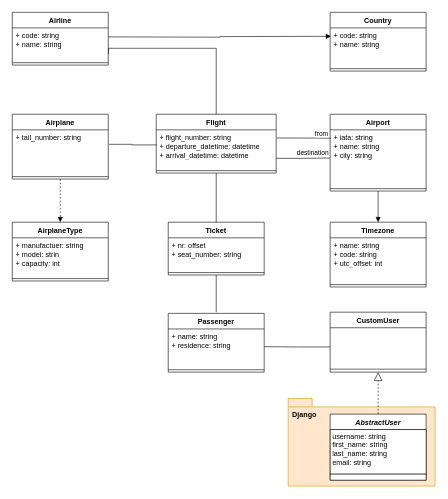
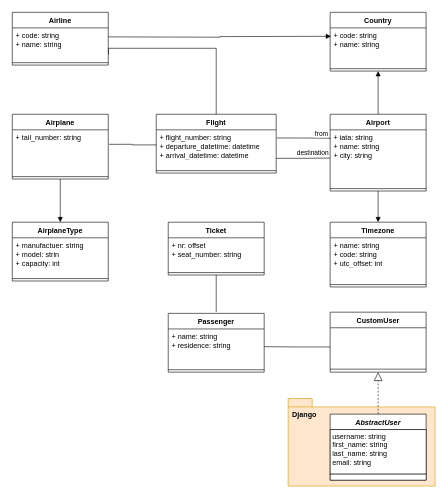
+ <mxCell id="47" value="" style="endArrow=block;endFill=1;html=1;edgeStyle=orthogonalEdgeStyle;align=left;verticalAlign=top;rounded=0;" edge="1" parent="1" source="9" target="29"><mxGeometry x="-1" relative="1" as="geometry"><mxPoint x="490" y="350" as="sourcePoint" /><mxPoint x="650" y="350" as="targetPoint" /></mxGeometry></mxCell>
- <mxCell id="48" value="" style="endArrow=block;endFill=1;html=1;edgeStyle=orthogonalEdgeStyle;align=left;verticalAlign=top;rounded=0;dashed=1;" edge="1" parent="1" source="3" target="17"><mxGeometry x="-1" relative="1" as="geometry"><mxPoint x="490" y="350" as="sourcePoint" /><mxPoint x="650" y="350" as="targetPoint" /></mxGeometry></mxCell>
+ <mxCell id="48" value="" style="endArrow=block;endFill=1;html=1;edgeStyle=orthogonalEdgeStyle;align=left;verticalAlign=top;rounded=0;" edge="1" parent="1" source="3" target="17"><mxGeometry x="-1" relative="1" as="geometry"><mxPoint x="490" y="350" as="sourcePoint" /><mxPoint x="650" y="350" as="targetPoint" /></mxGeometry></mxCell>
- <mxCell id="26" value="" style="endArrow=none;html=1;edgeStyle=orthogonalEdgeStyle;rounded=0;entryX=0.5;entryY=0;entryDx=0;entryDy=0;exitX=0.5;exitY=1;exitDx=0;exitDy=0;" edge="1" parent="1" source="6" target="23"><mxGeometry relative="1" as="geometry"><mxPoint x="350" y="340" as="sourcePoint" /><mxPoint x="500" y="300" as="targetPoint" /></mxGeometry></mxCell>
